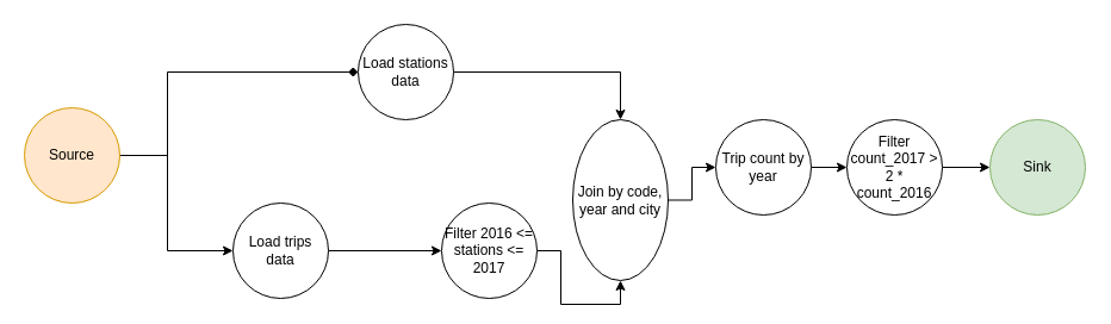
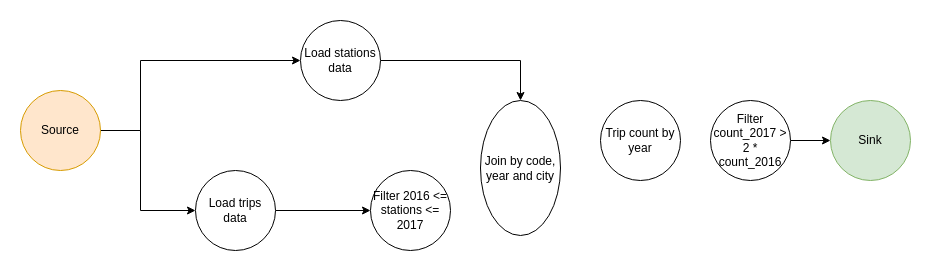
- <mxCell id="3" style="edgeStyle=orthogonalEdgeStyle;rounded=0;orthogonalLoop=1;jettySize=auto;html=1;entryX=0;entryY=0.5;entryDx=0;entryDy=0;endArrow=diamond;" parent="1" source="4" target="6" edge="1"><mxGeometry relative="1" as="geometry"><Array as="points"><mxPoint x="140" y="130" /><mxPoint x="140" y="60" /></Array></mxGeometry></mxCell>
+ <mxCell id="3" style="edgeStyle=orthogonalEdgeStyle;rounded=0;orthogonalLoop=1;jettySize=auto;html=1;entryX=0;entryY=0.5;entryDx=0;entryDy=0;" parent="1" source="4" target="6" edge="1"><mxGeometry relative="1" as="geometry"><Array as="points"><mxPoint x="140" y="130" /><mxPoint x="140" y="60" /></Array></mxGeometry></mxCell>
- <mxCell id="13" value="" style="edgeStyle=orthogonalEdgeStyle;rounded=0;orthogonalLoop=1;jettySize=auto;html=1;" parent="1" source="14" target="17" edge="1"><mxGeometry relative="1" as="geometry" /></mxCell>
- <mxCell id="11" value="" style="edgeStyle=orthogonalEdgeStyle;rounded=0;orthogonalLoop=1;jettySize=auto;html=1;" parent="1" source="12" target="14" edge="1"><mxGeometry relative="1" as="geometry" /></mxCell>
- <mxCell id="9" style="edgeStyle=orthogonalEdgeStyle;rounded=0;orthogonalLoop=1;jettySize=auto;html=1;entryX=0.5;entryY=1;entryDx=0;entryDy=0;" parent="1" source="10" target="12" edge="1"><mxGeometry relative="1" as="geometry" /></mxCell>
